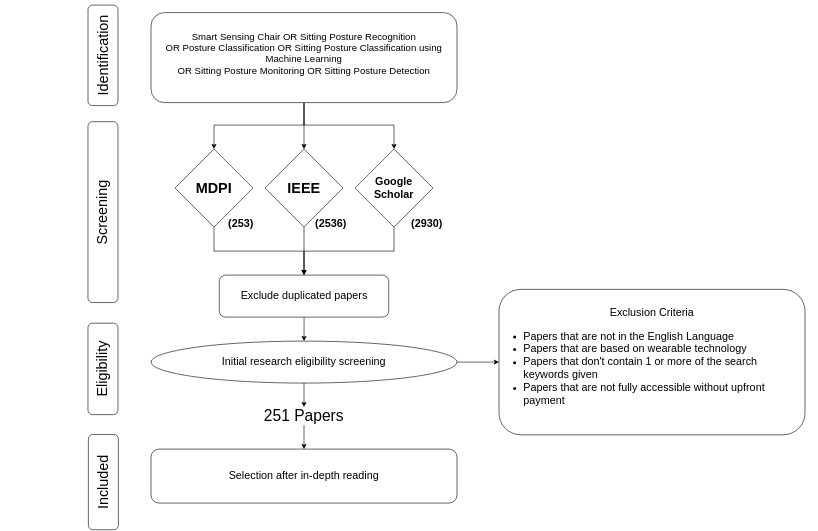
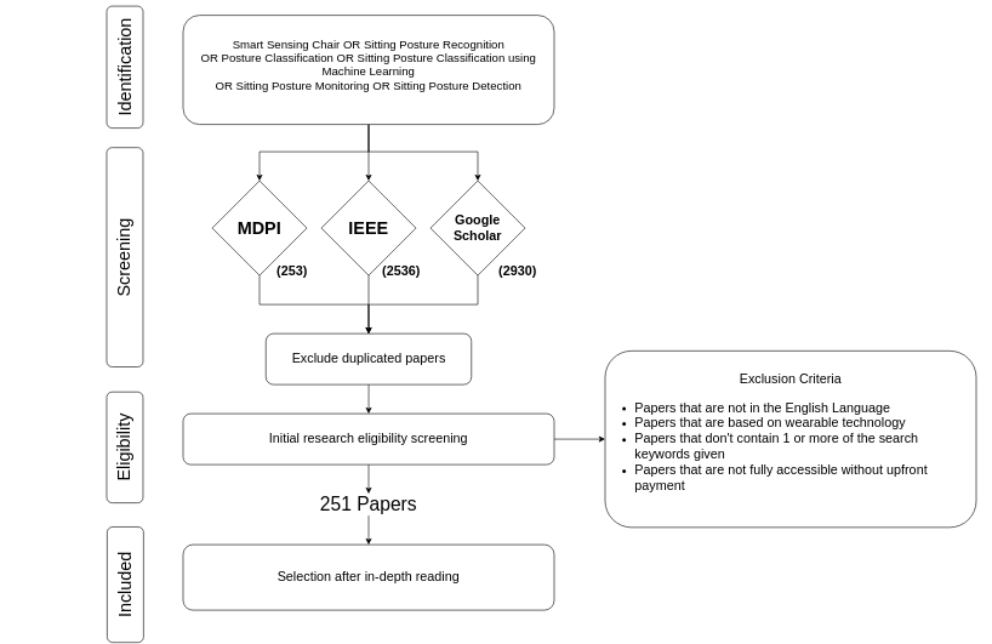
- <mxCell id="20" value="&lt;font style=&quot;font-size: 18px;&quot;&gt;Initial research eligibility screening&lt;/font&gt;" style="ellipse;whiteSpace=wrap;html=1;" parent="1" vertex="1"><mxGeometry x="251" y="568" width="510" height="70" as="geometry" /></mxCell>
+ <mxCell id="20" value="&lt;font style=&quot;font-size: 18px;&quot;&gt;Initial research eligibility screening&lt;/font&gt;" style="rounded=1;whiteSpace=wrap;html=1;" parent="1" vertex="1"><mxGeometry x="251" y="568" width="510" height="70" as="geometry" /></mxCell>
